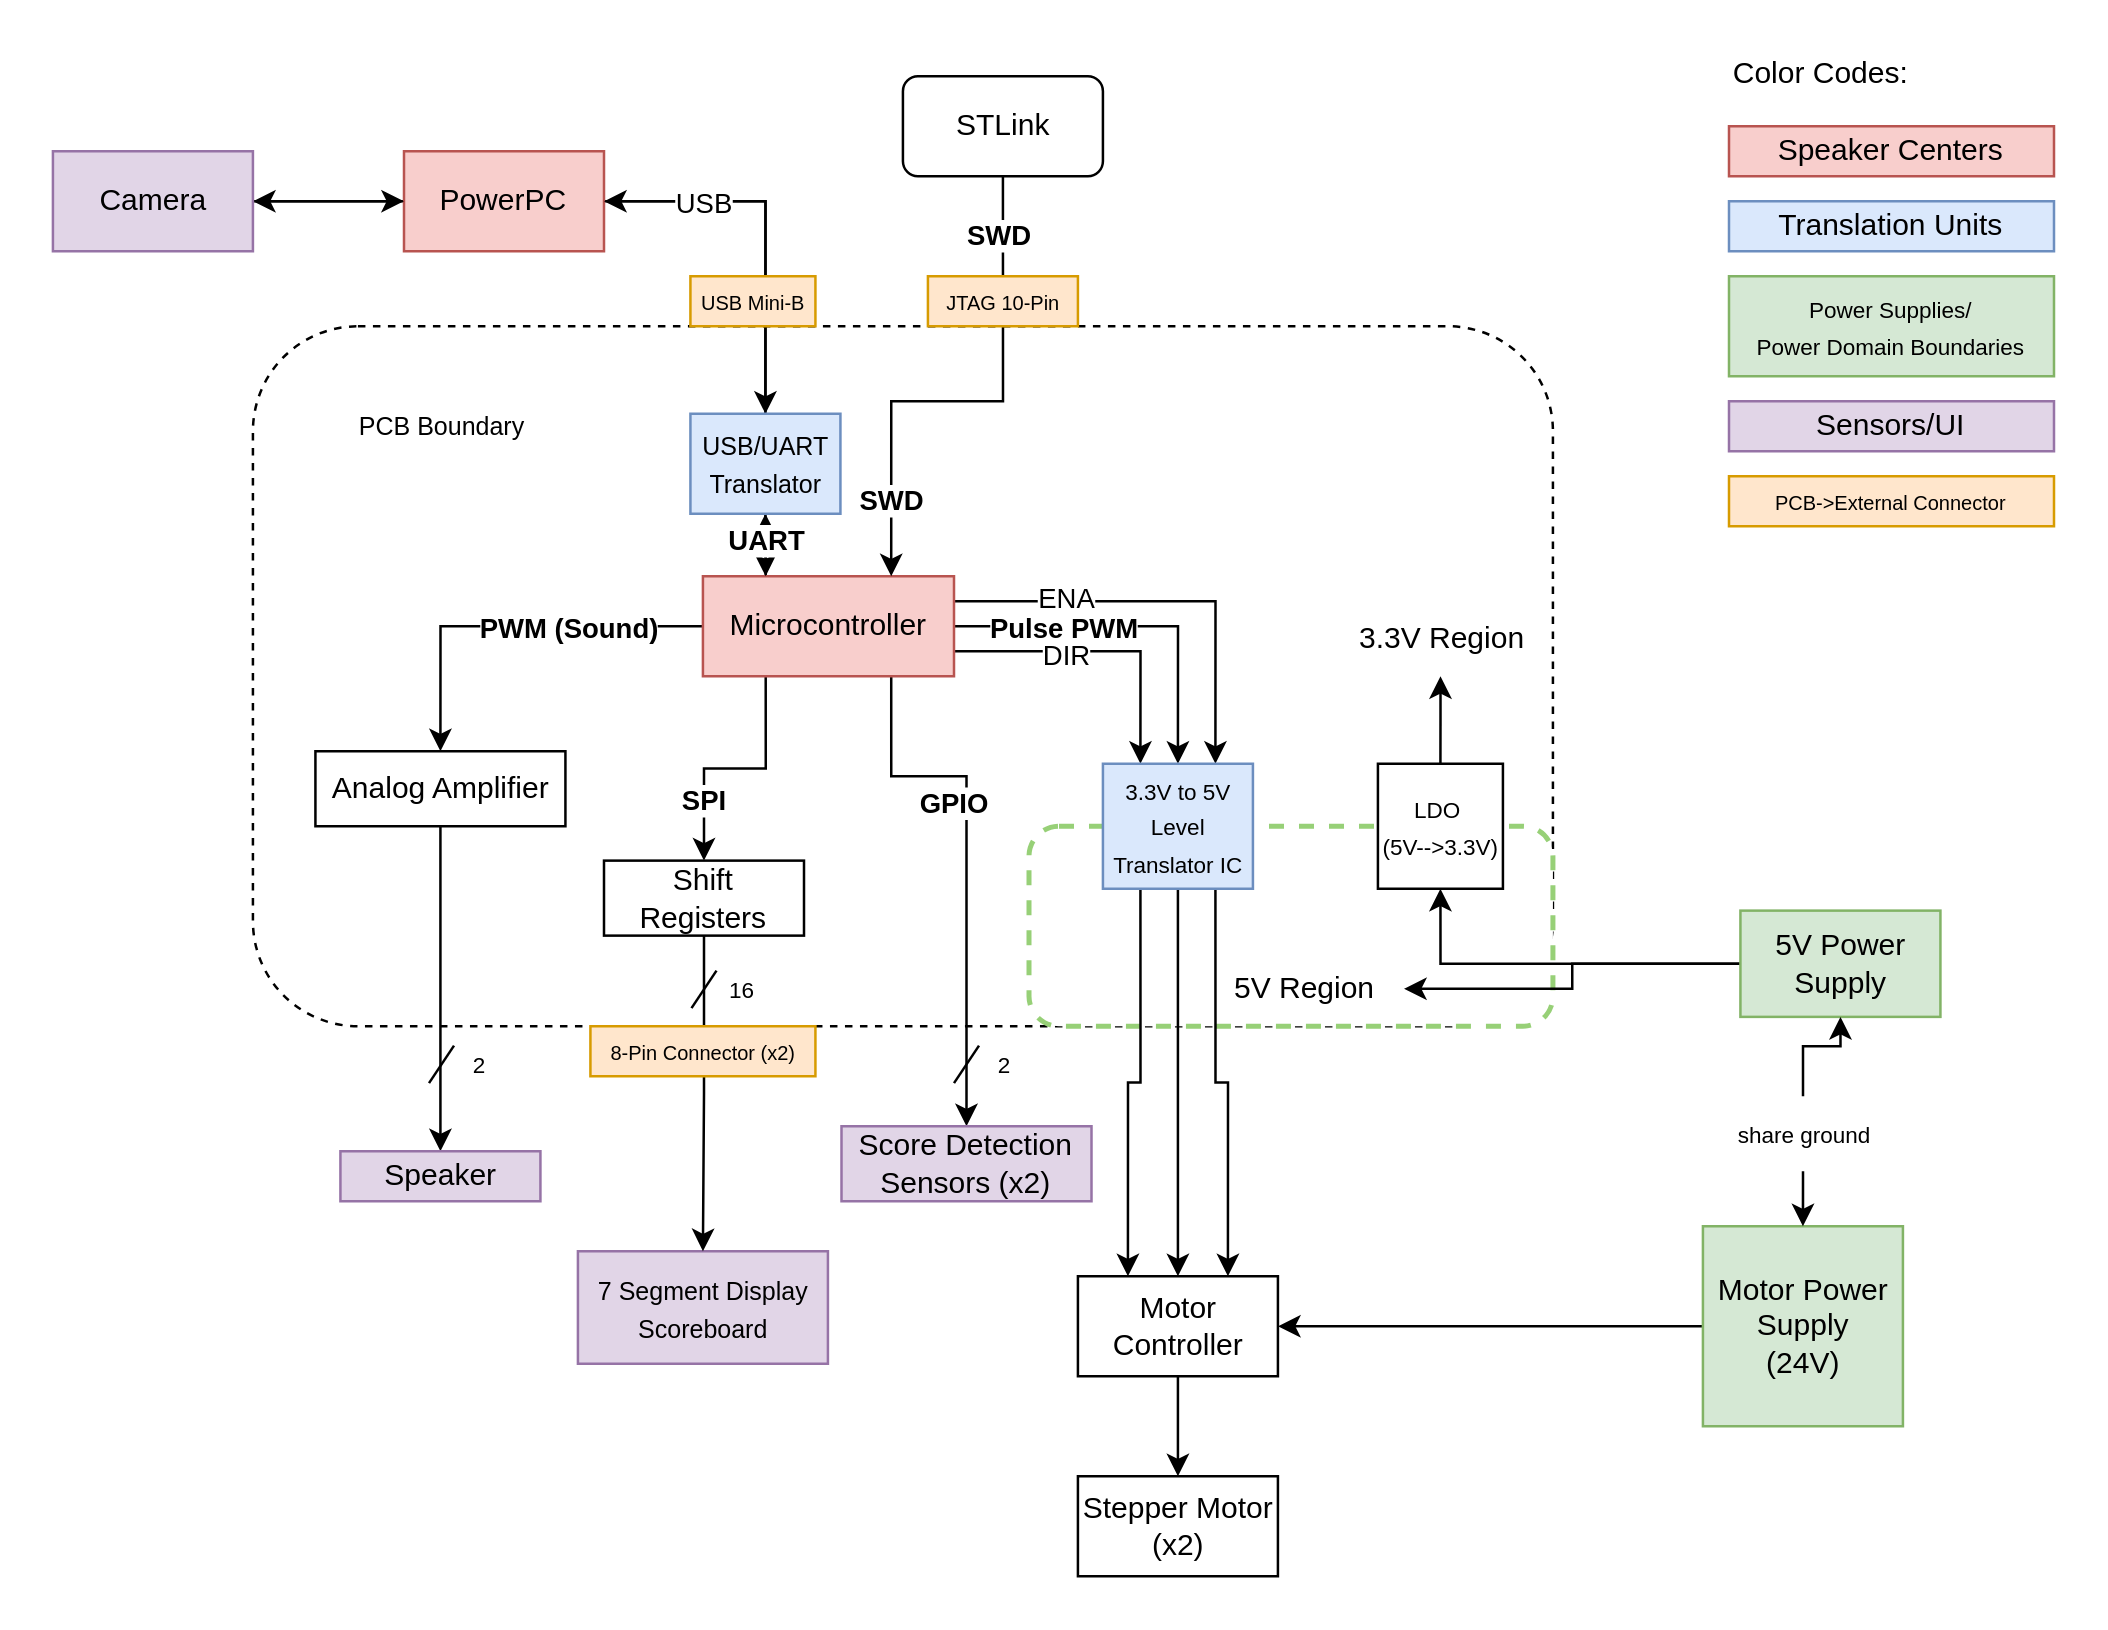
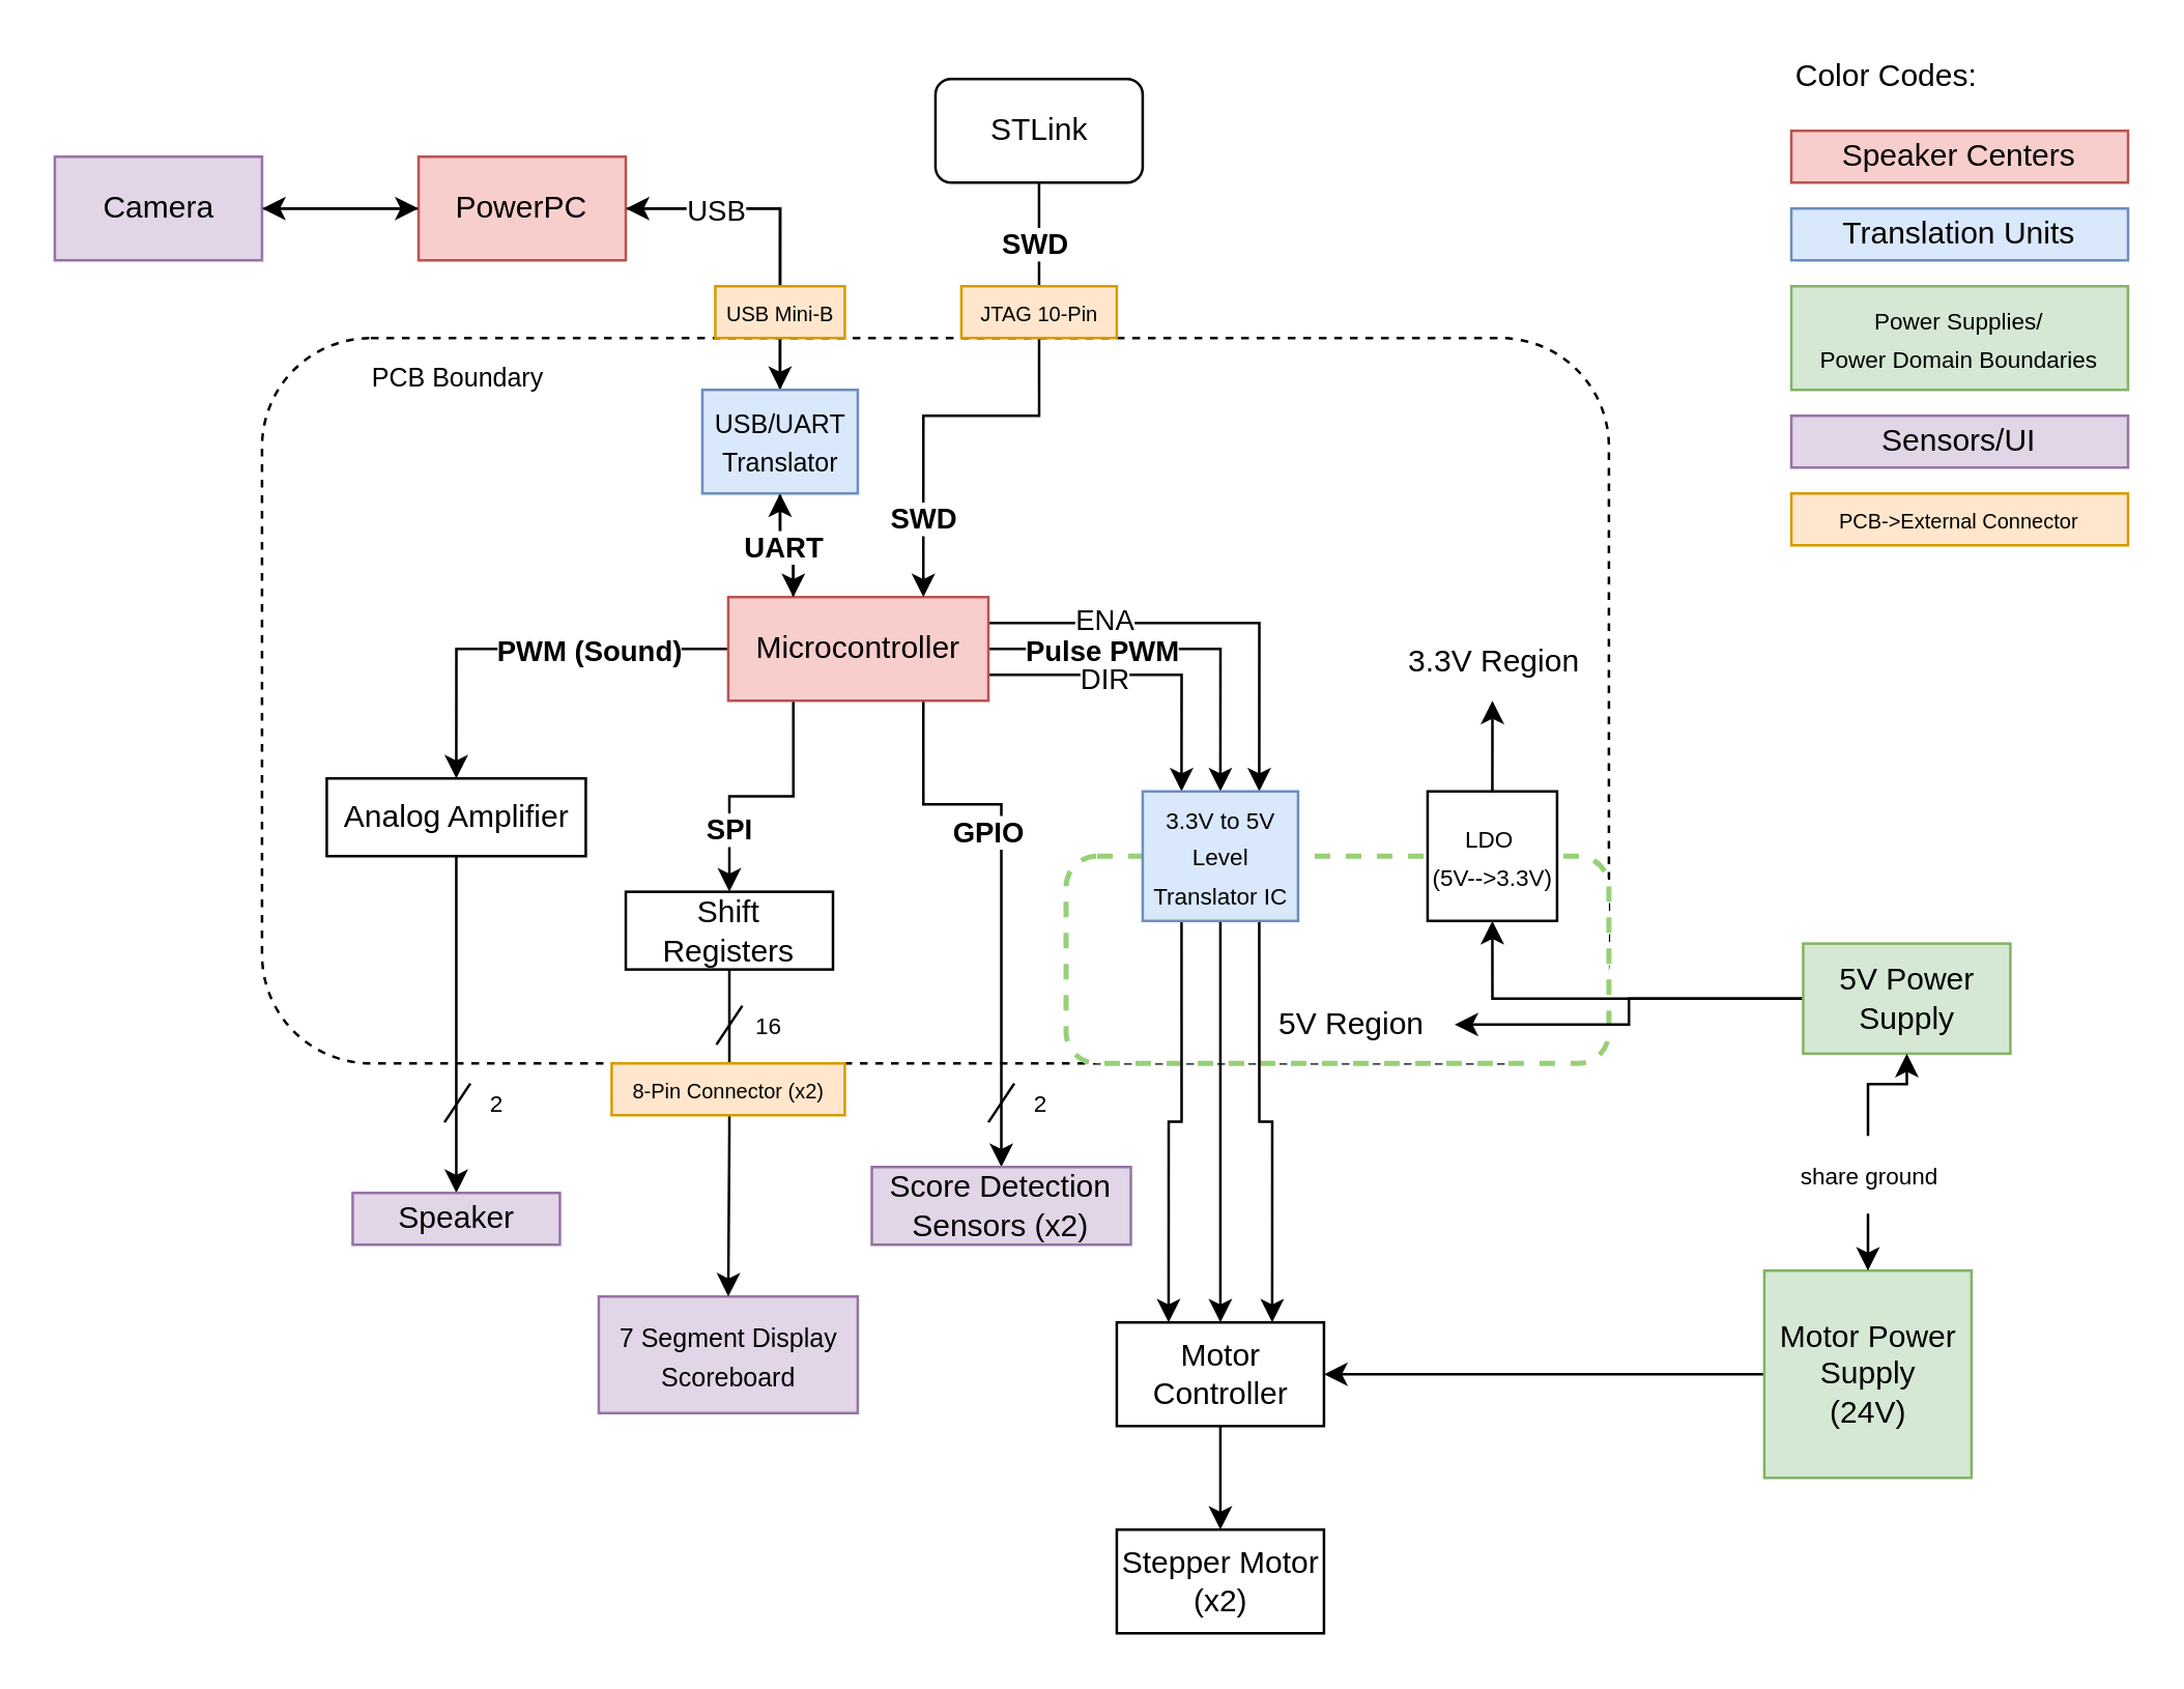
- <mxCell id="37" value="&lt;font style=&quot;font-size: 10px;&quot;&gt;PCB Boundary&lt;/font&gt;" style="text;html=1;align=center;verticalAlign=middle;resizable=0;points=[];autosize=1;strokeColor=none;fillColor=none;" vertex="1" parent="1"><mxGeometry x="130.57" y="155" width="90" height="30" as="geometry" /></mxCell>
+ <mxCell id="37" value="&lt;font style=&quot;font-size: 10px;&quot;&gt;PCB Boundary&lt;/font&gt;" style="text;html=1;align=center;verticalAlign=middle;resizable=0;points=[];autosize=1;strokeColor=none;fillColor=none;" vertex="1" parent="1"><mxGeometry x="130.57" y="130" width="90" height="30" as="geometry" /></mxCell>
- <mxCell id="29" value="&lt;font style=&quot;font-size: 10px;&quot;&gt;USB/UART Translator&lt;/font&gt;" style="rounded=0;whiteSpace=wrap;html=1;fillColor=#dae8fc;strokeColor=#6c8ebf;" vertex="1" parent="1"><mxGeometry x="275.57" y="165" width="60" height="40" as="geometry" /></mxCell>
+ <mxCell id="29" value="&lt;font style=&quot;font-size: 10px;&quot;&gt;USB/UART Translator&lt;/font&gt;" style="rounded=0;whiteSpace=wrap;html=1;fillColor=#dae8fc;strokeColor=#6c8ebf;" vertex="1" parent="1"><mxGeometry x="270.57" y="150" width="60" height="40" as="geometry" /></mxCell>
